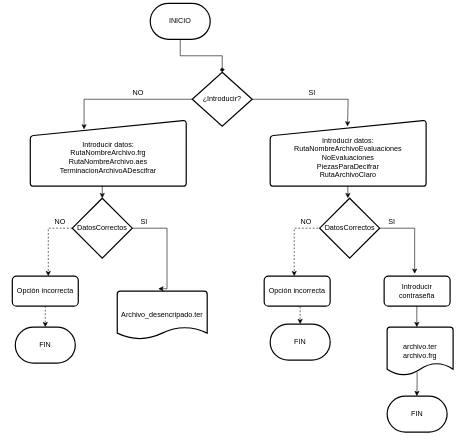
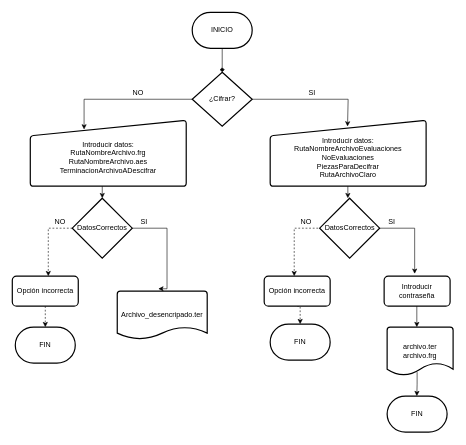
- <mxCell id="3" value="INICIO" style="strokeWidth=2;html=1;shape=mxgraph.flowchart.terminator;whiteSpace=wrap;" vertex="1" parent="1"><mxGeometry x="250" y="5" width="100" height="60" as="geometry" /></mxCell>
+ <mxCell id="3" value="INICIO" style="strokeWidth=2;html=1;shape=mxgraph.flowchart.terminator;whiteSpace=wrap;" vertex="1" parent="1"><mxGeometry x="320" width="100" height="60" as="geometry" y="20" /></mxCell>
- <mxCell id="5" value="¿Introducir?" style="strokeWidth=2;html=1;shape=mxgraph.flowchart.decision;whiteSpace=wrap;" vertex="1" parent="1"><mxGeometry x="320" y="120" width="100" height="90" as="geometry" /></mxCell>
+ <mxCell id="5" value="¿Cifrar?" style="strokeWidth=2;html=1;shape=mxgraph.flowchart.decision;whiteSpace=wrap;" vertex="1" parent="1"><mxGeometry x="320" y="120" width="100" height="90" as="geometry" /></mxCell>
